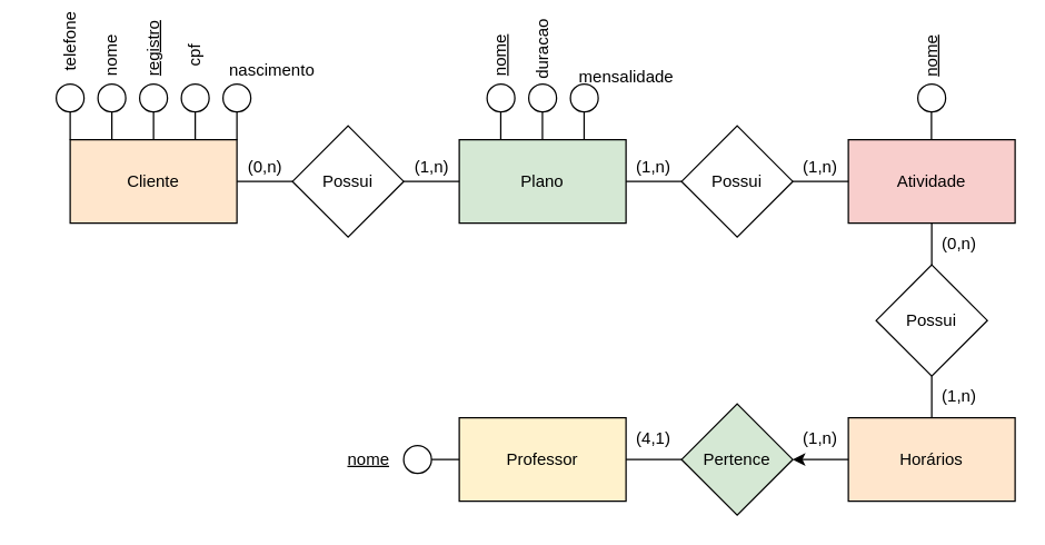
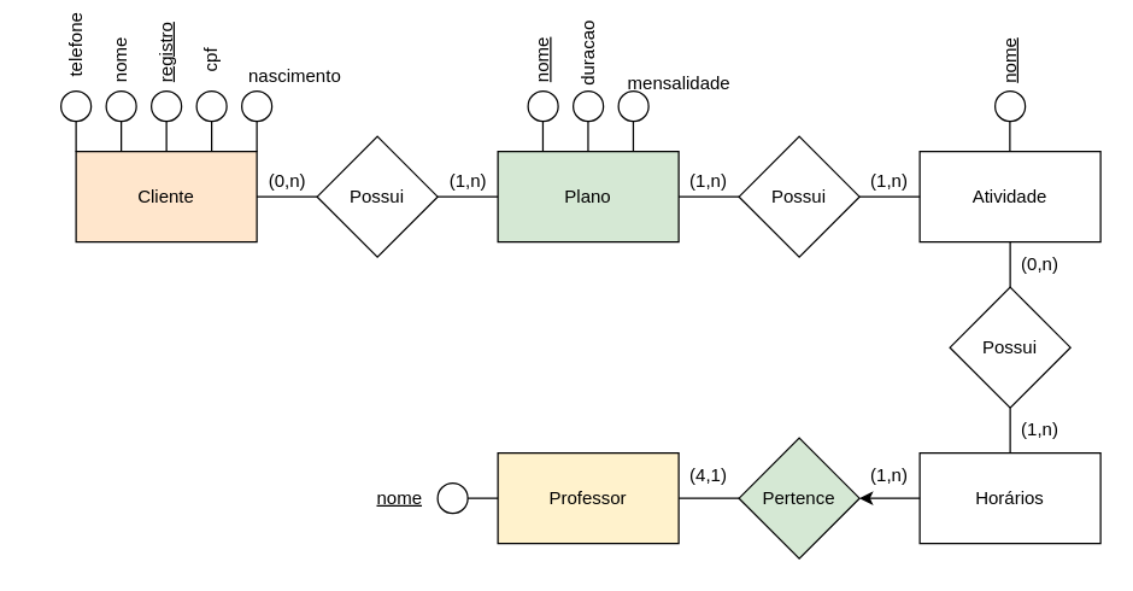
- <mxCell id="6" value="Atividade" style="rounded=0;whiteSpace=wrap;html=1;fillColor=#f8cecc;" parent="1" vertex="1"><mxGeometry x="610" y="100" width="120" height="60" as="geometry" /></mxCell>
+ <mxCell id="6" value="Atividade" style="rounded=0;whiteSpace=wrap;html=1;fillColor=#FFFFFF;" parent="1" vertex="1"><mxGeometry x="610" y="100" width="120" height="60" as="geometry" /></mxCell>
- <mxCell id="8" value="Horários" style="rounded=0;whiteSpace=wrap;html=1;fillColor=#ffe6cc;" parent="1" vertex="1"><mxGeometry x="610" y="300" width="120" height="60" as="geometry" /></mxCell>
+ <mxCell id="8" value="Horários" style="rounded=0;whiteSpace=wrap;html=1;fillColor=#FFFFFF;" parent="1" vertex="1"><mxGeometry x="610" y="300" width="120" height="60" as="geometry" /></mxCell>
